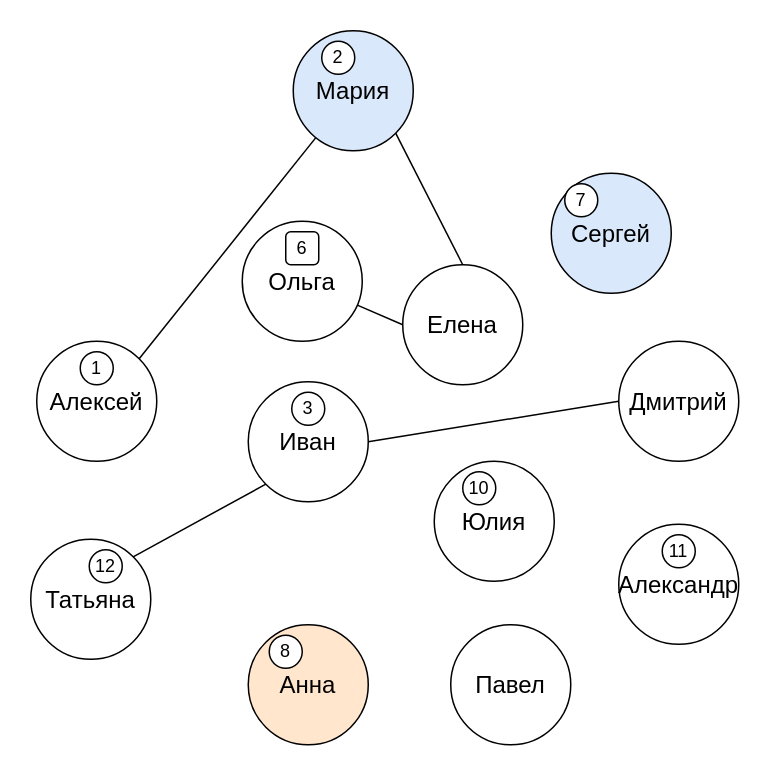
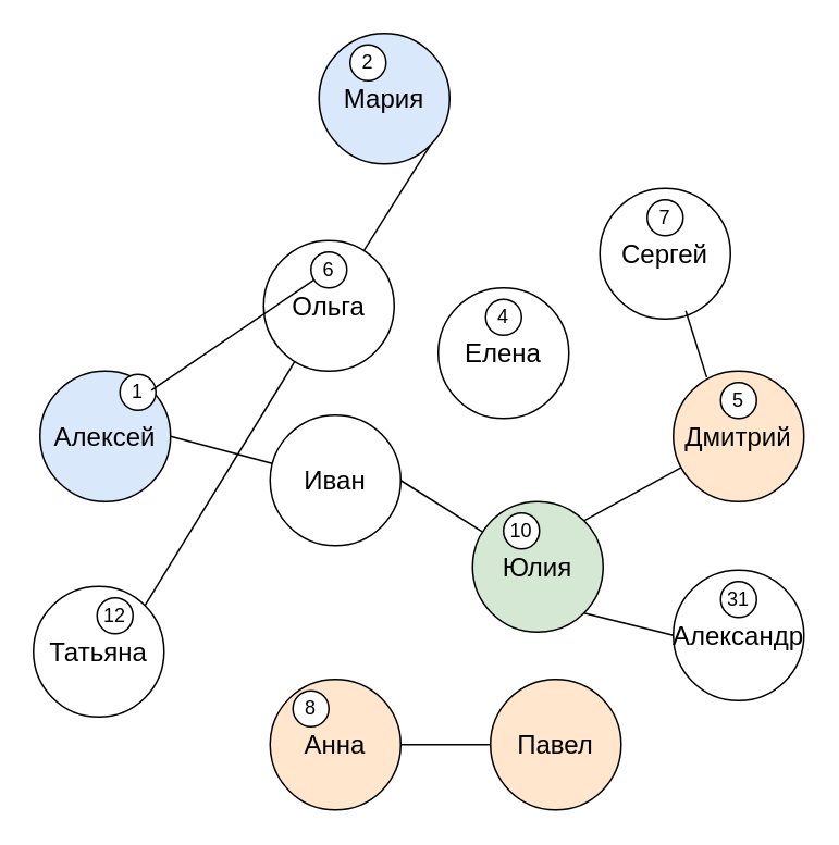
- <mxCell id="39" style="edgeStyle=none;curved=1;rounded=0;orthogonalLoop=1;jettySize=auto;html=1;exitX=1;exitY=1;exitDx=0;exitDy=0;entryX=0.5;entryY=0;entryDx=0;entryDy=0;fontSize=12;startSize=8;endSize=8;endArrow=none;startFill=0;" edge="1" parent="1" source="9" target="3"><mxGeometry relative="1" as="geometry" /></mxCell>
+ <mxCell id="39" style="edgeStyle=none;curved=1;rounded=0;orthogonalLoop=1;jettySize=auto;html=1;exitX=1;exitY=1;exitDx=0;exitDy=0;fontSize=12;startSize=8;endSize=8;endArrow=none;startFill=0;" edge="1" parent="1" source="9" target="18"><mxGeometry relative="1" as="geometry" /></mxCell>
- <mxCell id="22" value="7" style="ellipse;whiteSpace=wrap;html=1;aspect=fixed;" vertex="1" parent="20"><mxGeometry x="9" y="7" width="22" height="22" as="geometry" /></mxCell>
+ <mxCell id="22" value="7" style="ellipse;whiteSpace=wrap;html=1;aspect=fixed;" vertex="1" parent="20"><mxGeometry x="29" y="7" width="22" height="22" as="geometry" /></mxCell>
- <mxCell id="21" value="&lt;font style=&quot;font-size: 16px;&quot;&gt;Сергей&lt;/font&gt;" style="ellipse;whiteSpace=wrap;html=1;aspect=fixed;fillColor=#dae8fc;" vertex="1" parent="20"><mxGeometry width="80" height="80" as="geometry" /></mxCell>
+ <mxCell id="21" value="&lt;font style=&quot;font-size: 16px;&quot;&gt;Сергей&lt;/font&gt;" style="ellipse;whiteSpace=wrap;html=1;aspect=fixed;" vertex="1" parent="20"><mxGeometry width="80" height="80" as="geometry" /></mxCell>
- <mxCell id="37" style="edgeStyle=none;curved=1;rounded=0;orthogonalLoop=1;jettySize=auto;html=1;exitX=1;exitY=0;exitDx=0;exitDy=0;fontSize=12;startSize=8;endSize=8;endArrow=none;startFill=0;" edge="1" parent="1" source="12" target="9"><mxGeometry relative="1" as="geometry" /></mxCell>
+ <mxCell id="37" style="edgeStyle=none;curved=1;rounded=0;orthogonalLoop=1;jettySize=auto;html=1;exitX=1;exitY=0;exitDx=0;exitDy=0;fontSize=12;startSize=8;endSize=8;endArrow=none;startFill=0;" edge="1" parent="1" source="12" target="19"><mxGeometry relative="1" as="geometry" /></mxCell>
- <mxCell id="19" value="6" style="whiteSpace=wrap;html=1;aspect=fixed;rounded=1;" vertex="1" parent="17"><mxGeometry x="29" y="7" width="22" height="22" as="geometry" /></mxCell>
+ <mxCell id="19" value="6" style="ellipse;whiteSpace=wrap;html=1;aspect=fixed;" vertex="1" parent="17"><mxGeometry x="29" y="7" width="22" height="22" as="geometry" /></mxCell>
+ <mxCell id="4" value="4" style="ellipse;whiteSpace=wrap;html=1;aspect=fixed;" vertex="1" parent="2"><mxGeometry x="29" y="7" width="22" height="22" as="geometry" /></mxCell>
- <mxCell id="41" style="edgeStyle=none;curved=1;rounded=0;orthogonalLoop=1;jettySize=auto;html=1;exitX=0;exitY=0.5;exitDx=0;exitDy=0;fontSize=12;startSize=8;endSize=8;endArrow=none;startFill=0;" edge="1" parent="1" source="3" target="18"><mxGeometry relative="1" as="geometry" /></mxCell>
+ <mxCell id="42" style="edgeStyle=none;curved=1;rounded=0;orthogonalLoop=1;jettySize=auto;html=1;exitX=0.255;exitY=0.047;exitDx=0;exitDy=0;fontSize=12;startSize=8;endSize=8;exitPerimeter=0;entryX=0.658;entryY=0.938;entryDx=0;entryDy=0;entryPerimeter=0;endArrow=none;startFill=0;" edge="1" parent="1" source="15" target="21"><mxGeometry relative="1" as="geometry"><mxPoint x="472" y="188" as="targetPoint" /></mxGeometry></mxCell>
- <mxCell id="13" value="1" style="ellipse;whiteSpace=wrap;html=1;aspect=fixed;" vertex="1" parent="11"><mxGeometry x="29" y="7" width="22" height="22" as="geometry" /></mxCell>
+ <mxCell id="13" value="1" style="ellipse;whiteSpace=wrap;html=1;aspect=fixed;" vertex="1" parent="11"><mxGeometry x="49" y="2" width="22" height="22" as="geometry" /></mxCell>
+ <mxCell id="16" value="5" style="ellipse;whiteSpace=wrap;html=1;aspect=fixed;" vertex="1" parent="14"><mxGeometry x="29" y="7" width="22" height="22" as="geometry" /></mxCell>
- <mxCell id="12" value="&lt;font style=&quot;font-size: 16px;&quot;&gt;Алексей&lt;/font&gt;" style="ellipse;whiteSpace=wrap;html=1;aspect=fixed;" vertex="1" parent="11"><mxGeometry width="80" height="80" as="geometry" /></mxCell>
+ <mxCell id="12" value="&lt;font style=&quot;font-size: 16px;&quot;&gt;Алексей&lt;/font&gt;" style="ellipse;whiteSpace=wrap;html=1;aspect=fixed;fillColor=#dae8fc;" vertex="1" parent="11"><mxGeometry width="80" height="80" as="geometry" /></mxCell>
- <mxCell id="15" value="&lt;font style=&quot;font-size: 16px;&quot;&gt;Дмитрий&lt;/font&gt;" style="ellipse;whiteSpace=wrap;html=1;aspect=fixed;" vertex="1" parent="14"><mxGeometry width="80" height="80" as="geometry" /></mxCell>
+ <mxCell id="15" value="&lt;font style=&quot;font-size: 16px;&quot;&gt;Дмитрий&lt;/font&gt;" style="ellipse;whiteSpace=wrap;html=1;aspect=fixed;fillColor=#ffe6cc;" vertex="1" parent="14"><mxGeometry width="80" height="80" as="geometry" /></mxCell>
- <mxCell id="7" value="3" style="ellipse;whiteSpace=wrap;html=1;aspect=fixed;" vertex="1" parent="5"><mxGeometry x="29" y="7" width="22" height="22" as="geometry" /></mxCell>
+ <mxCell id="38" style="edgeStyle=none;curved=1;rounded=0;orthogonalLoop=1;jettySize=auto;html=1;exitX=1;exitY=0.5;exitDx=0;exitDy=0;fontSize=12;startSize=8;endSize=8;endArrow=none;startFill=0;" edge="1" parent="1" source="12" target="6"><mxGeometry relative="1" as="geometry" /></mxCell>
- <mxCell id="40" style="edgeStyle=none;curved=1;rounded=0;orthogonalLoop=1;jettySize=auto;html=1;exitX=1;exitY=0.5;exitDx=0;exitDy=0;entryX=0;entryY=0.5;entryDx=0;entryDy=0;fontSize=12;startSize=8;endSize=8;endArrow=none;startFill=0;" edge="1" parent="1" source="6" target="15"><mxGeometry relative="1" as="geometry" /></mxCell>
+ <mxCell id="40" style="edgeStyle=none;curved=1;rounded=0;orthogonalLoop=1;jettySize=auto;html=1;exitX=1;exitY=0.5;exitDx=0;exitDy=0;fontSize=12;startSize=8;endSize=8;endArrow=none;startFill=0;" edge="1" parent="1" source="6" target="29"><mxGeometry relative="1" as="geometry" /></mxCell>
+ <mxCell id="43" style="edgeStyle=none;curved=1;rounded=0;orthogonalLoop=1;jettySize=auto;html=1;exitX=1;exitY=0;exitDx=0;exitDy=0;fontSize=12;startSize=8;endSize=8;endArrow=none;startFill=0;" edge="1" parent="1" source="29" target="15"><mxGeometry relative="1" as="geometry" /></mxCell>
- <mxCell id="46" style="edgeStyle=none;curved=1;rounded=0;orthogonalLoop=1;jettySize=auto;html=1;exitX=1;exitY=0;exitDx=0;exitDy=0;entryX=0;entryY=1;entryDx=0;entryDy=0;fontSize=12;startSize=8;endSize=8;endArrow=none;startFill=0;" edge="1" parent="1" source="35" target="6"><mxGeometry relative="1" as="geometry" /></mxCell>
+ <mxCell id="46" style="edgeStyle=none;curved=1;rounded=0;orthogonalLoop=1;jettySize=auto;html=1;exitX=1;exitY=0;exitDx=0;exitDy=0;fontSize=12;startSize=8;endSize=8;endArrow=none;startFill=0;" edge="1" parent="1" source="35" target="18"><mxGeometry relative="1" as="geometry" /></mxCell>
- <mxCell id="29" value="&lt;font style=&quot;font-size: 16px;&quot;&gt;Юлия&lt;/font&gt;" style="ellipse;whiteSpace=wrap;html=1;aspect=fixed;" vertex="1" parent="28"><mxGeometry width="80" height="80" as="geometry" /></mxCell>
+ <mxCell id="29" value="&lt;font style=&quot;font-size: 16px;&quot;&gt;Юлия&lt;/font&gt;" style="ellipse;whiteSpace=wrap;html=1;aspect=fixed;fillColor=#d5e8d4;" vertex="1" parent="28"><mxGeometry width="80" height="80" as="geometry" /></mxCell>
- <mxCell id="33" value="11" style="ellipse;whiteSpace=wrap;html=1;aspect=fixed;" vertex="1" parent="31"><mxGeometry x="29" y="7" width="22" height="22" as="geometry" /></mxCell>
+ <mxCell id="33" value="31" style="ellipse;whiteSpace=wrap;html=1;aspect=fixed;" vertex="1" parent="31"><mxGeometry x="29" y="7" width="22" height="22" as="geometry" /></mxCell>
+ <mxCell id="44" style="edgeStyle=none;curved=1;rounded=0;orthogonalLoop=1;jettySize=auto;html=1;exitX=1;exitY=1;exitDx=0;exitDy=0;entryX=0;entryY=0.5;entryDx=0;entryDy=0;fontSize=12;startSize=8;endSize=8;endArrow=none;startFill=0;" edge="1" parent="1" source="29" target="32"><mxGeometry relative="1" as="geometry" /></mxCell>
+ <mxCell id="45" style="edgeStyle=none;curved=1;rounded=0;orthogonalLoop=1;jettySize=auto;html=1;exitX=1;exitY=0.5;exitDx=0;exitDy=0;fontSize=12;startSize=8;endSize=8;endArrow=none;startFill=0;" edge="1" parent="1" source="24" target="27"><mxGeometry relative="1" as="geometry" /></mxCell>
- <mxCell id="27" value="&lt;font style=&quot;font-size: 16px;&quot;&gt;Павел&lt;/font&gt;" style="ellipse;whiteSpace=wrap;html=1;aspect=fixed;" vertex="1" parent="26"><mxGeometry width="80" height="80" as="geometry" /></mxCell>
+ <mxCell id="27" value="&lt;font style=&quot;font-size: 16px;&quot;&gt;Павел&lt;/font&gt;" style="ellipse;whiteSpace=wrap;html=1;aspect=fixed;fillColor=#ffe6cc;" vertex="1" parent="26"><mxGeometry width="80" height="80" as="geometry" /></mxCell>
